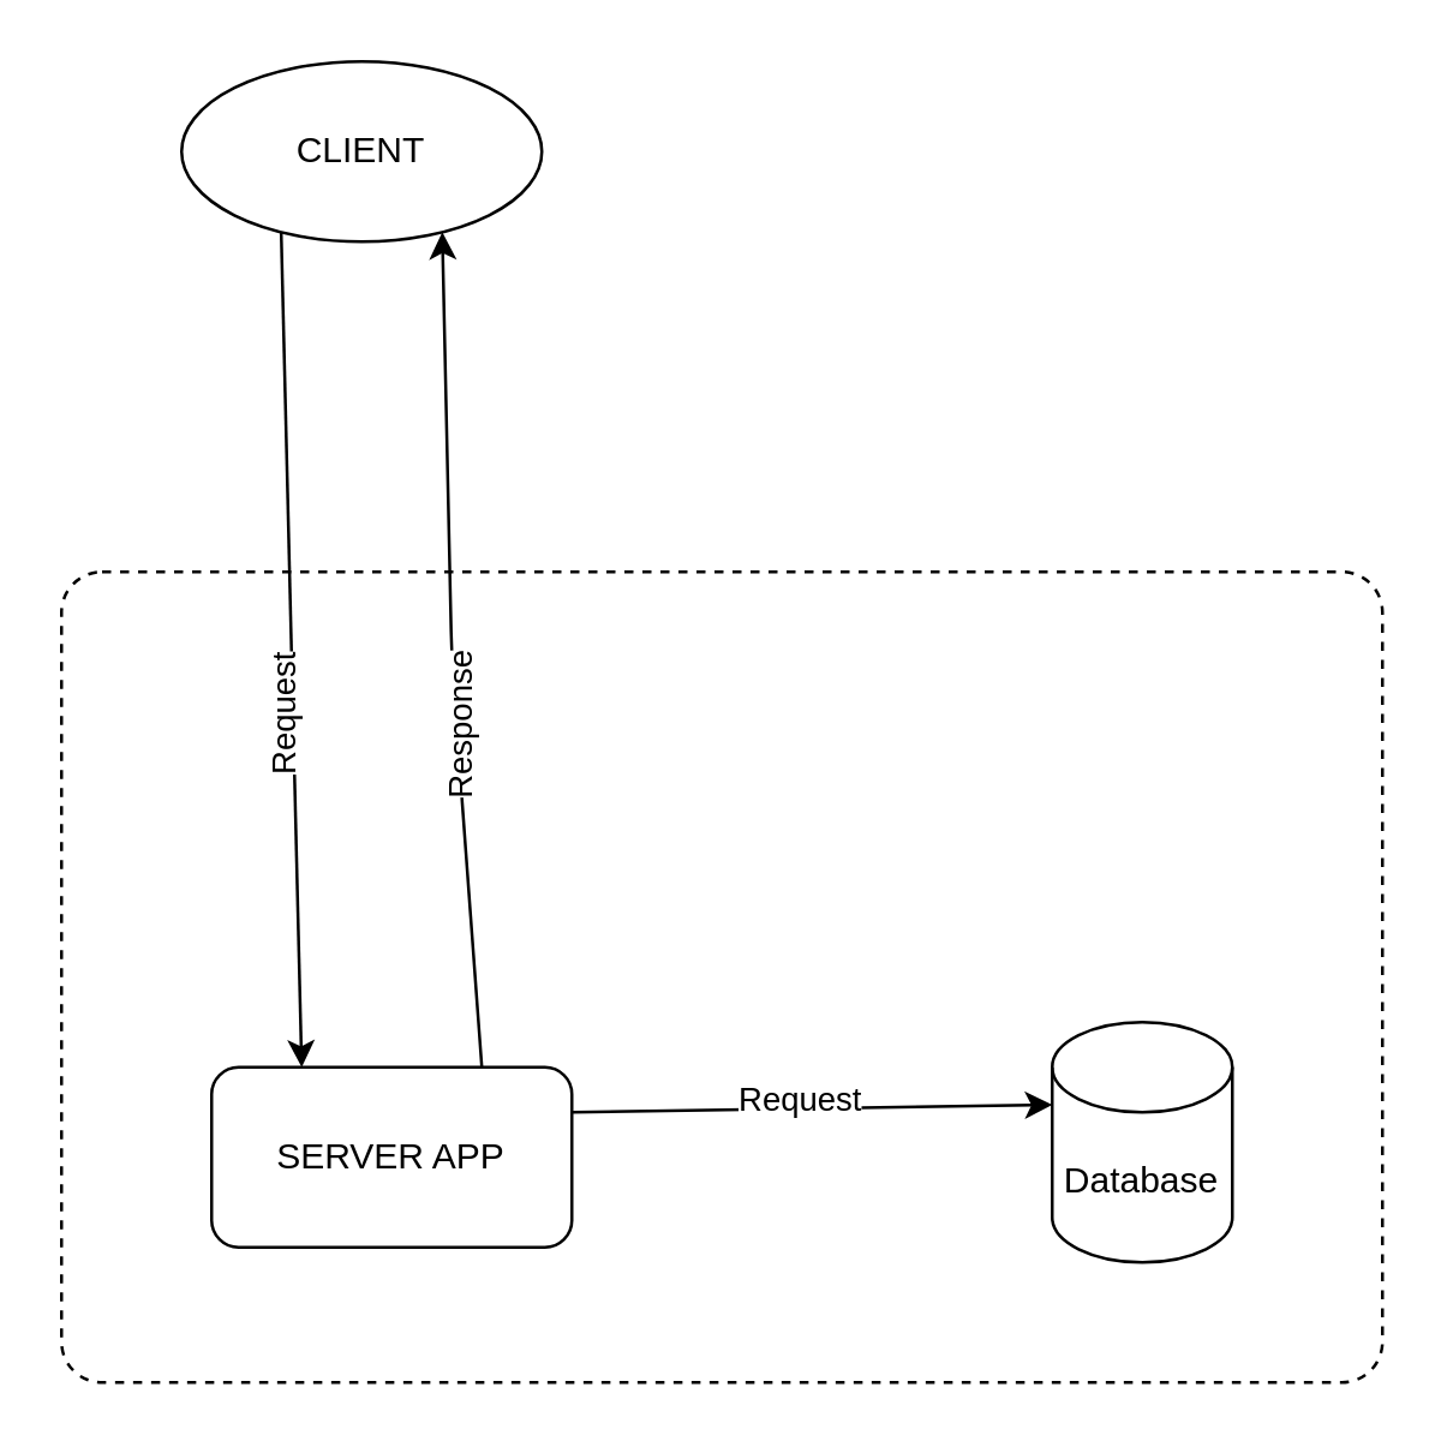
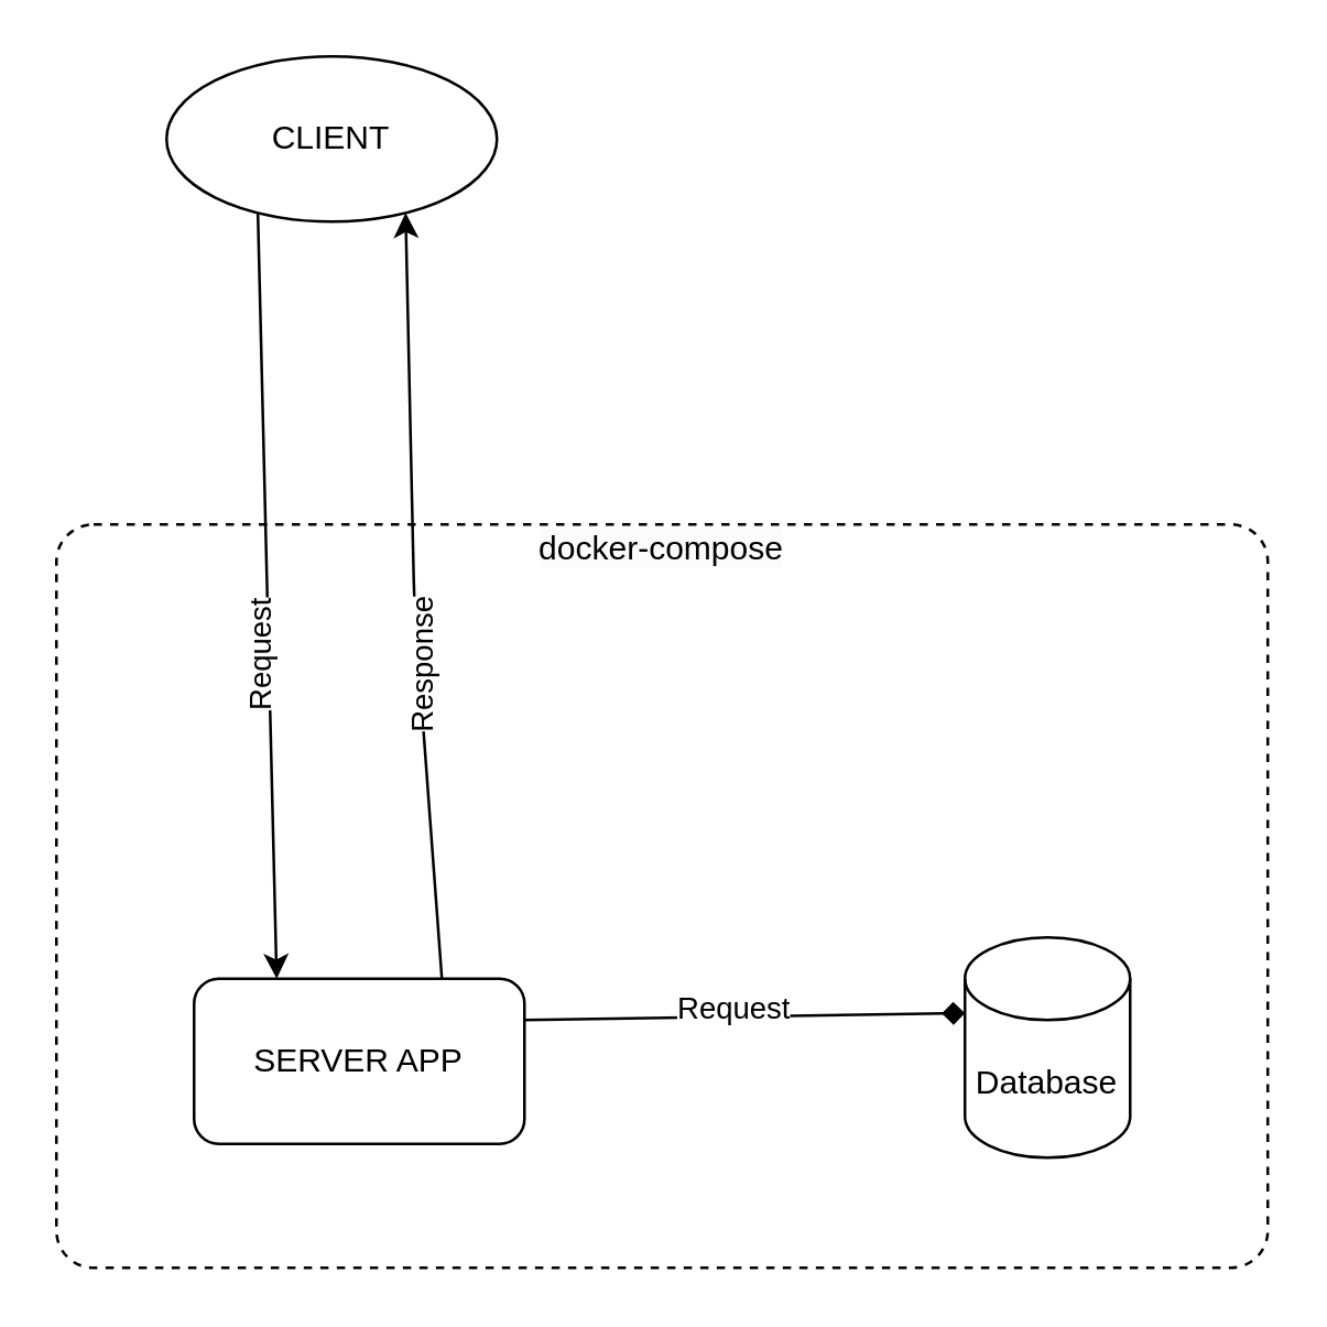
+ <mxCell id="4" value="&lt;span style=&quot;color: rgb(0, 0, 0); font-family: Helvetica; font-size: 12px; font-style: normal; font-variant-ligatures: normal; font-variant-caps: normal; font-weight: 400; letter-spacing: normal; orphans: 2; text-align: center; text-indent: 0px; text-transform: none; widows: 2; word-spacing: 0px; -webkit-text-stroke-width: 0px; background-color: rgb(251, 251, 251); text-decoration-thickness: initial; text-decoration-style: initial; text-decoration-color: initial; float: none; display: inline !important;&quot;&gt;docker-compose&lt;/span&gt;" style="text;html=1;strokeColor=none;fillColor=none;align=center;verticalAlign=middle;whiteSpace=wrap;rounded=0;dashed=1;" vertex="1" parent="2"><mxGeometry x="155" width="130" height="18" as="geometry" /></mxCell>
- <mxCell id="6" style="edgeStyle=none;html=1;exitX=1;exitY=0.25;exitDx=0;exitDy=0;entryX=0;entryY=0;entryDx=0;entryDy=27.5;entryPerimeter=0;" edge="1" parent="2" source="8" target="5"><mxGeometry relative="1" as="geometry" /></mxCell>
+ <mxCell id="6" style="edgeStyle=none;html=1;exitX=1;exitY=0.25;exitDx=0;exitDy=0;entryX=0;entryY=0;entryDx=0;entryDy=27.5;entryPerimeter=0;endArrow=diamond;" edge="1" parent="2" source="8" target="5"><mxGeometry relative="1" as="geometry" /></mxCell>
